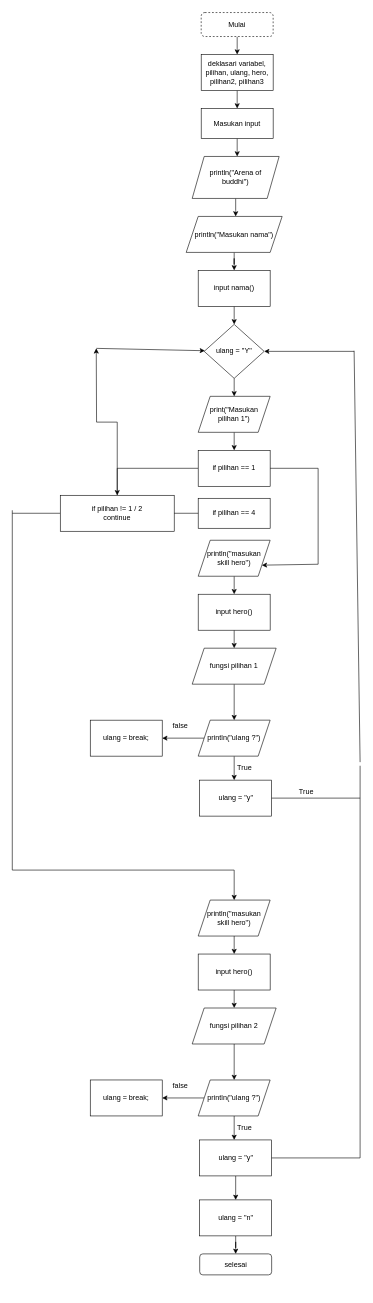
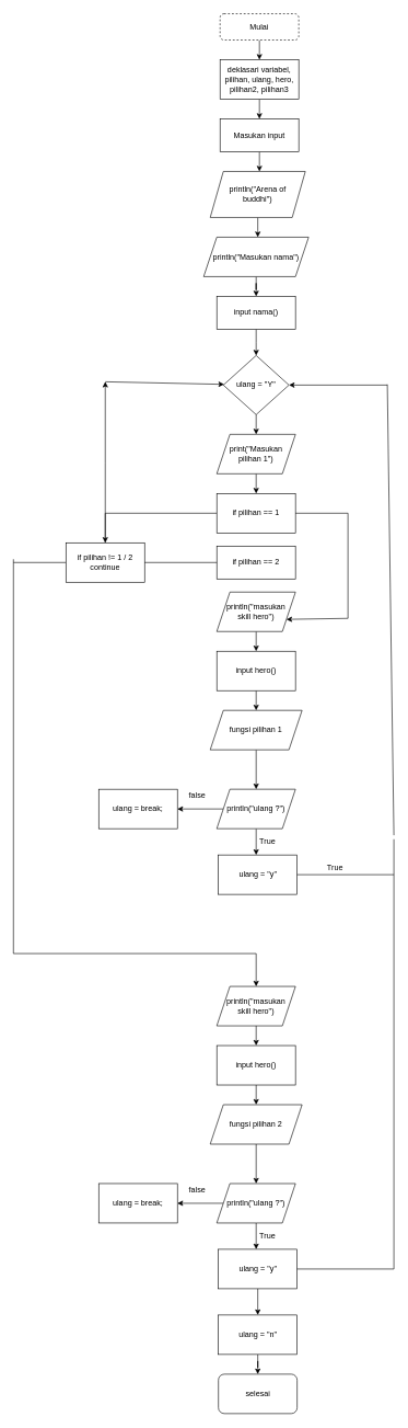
- <mxCell id="13" value="input nama()" style="rounded=0;whiteSpace=wrap;html=1;" vertex="1" parent="1"><mxGeometry x="330" y="450" width="120" height="60" as="geometry" /></mxCell>
+ <mxCell id="13" value="input nama()" style="rounded=0;whiteSpace=wrap;html=1;" vertex="1" parent="1"><mxGeometry x="330" y="450" width="120" height="50" as="geometry" /></mxCell>
- <mxCell id="62" value="if pilihan != 1 / 2&lt;br&gt;continue" style="rounded=0;whiteSpace=wrap;html=1;" vertex="1" parent="1"><mxGeometry x="100" y="825" width="190" height="60" as="geometry" /></mxCell>
+ <mxCell id="62" value="if pilihan != 1 / 2&lt;br&gt;continue" style="rounded=0;whiteSpace=wrap;html=1;" vertex="1" parent="1"><mxGeometry x="100" y="825" width="120" height="60" as="geometry" /></mxCell>
- <mxCell id="40" value="if pilihan == 4" style="rounded=0;whiteSpace=wrap;html=1;" vertex="1" parent="1"><mxGeometry x="330" y="830" width="120" height="50" as="geometry" /></mxCell>
+ <mxCell id="40" value="if pilihan == 2" style="rounded=0;whiteSpace=wrap;html=1;" vertex="1" parent="1"><mxGeometry x="330" y="830" width="120" height="50" as="geometry" /></mxCell>
- <mxCell id="67" value="selesai" style="rounded=1;whiteSpace=wrap;html=1;" vertex="1" parent="1"><mxGeometry x="332.5" y="2090" width="120" height="35" as="geometry" /></mxCell>
+ <mxCell id="67" value="selesai" style="rounded=1;whiteSpace=wrap;html=1;" vertex="1" parent="1"><mxGeometry x="332.5" y="2090" width="120" height="60" as="geometry" /></mxCell>
